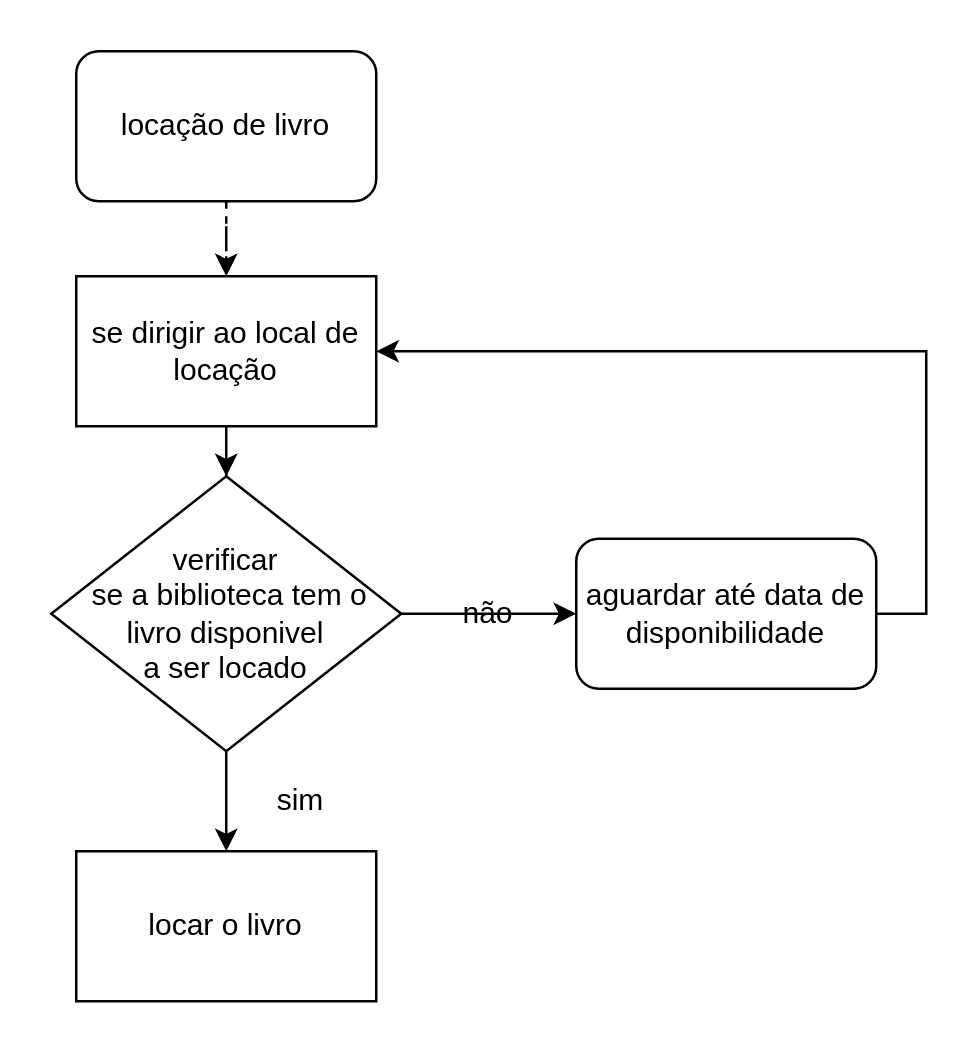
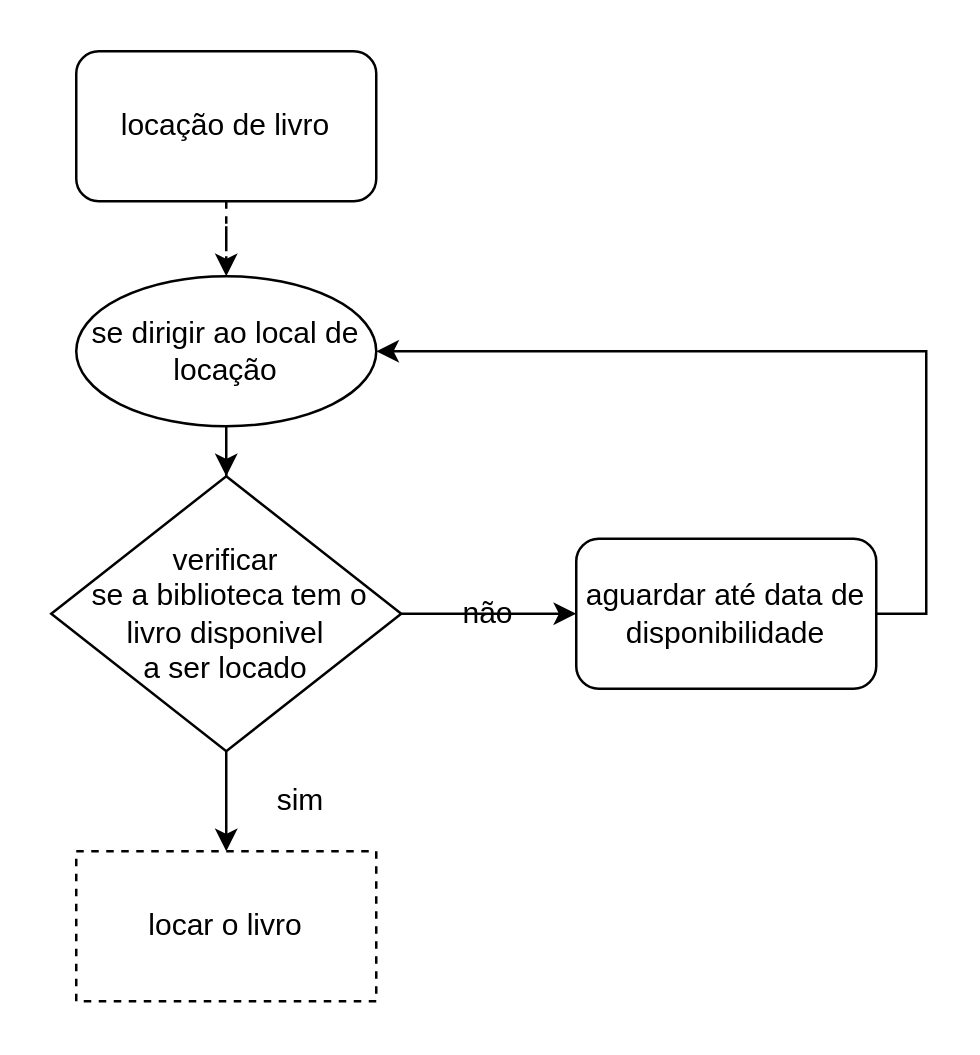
- <mxCell id="8" value="se dirigir ao local de locação" style="rounded=0;whiteSpace=wrap;html=1;" vertex="1" parent="1"><mxGeometry x="30" y="110" width="120" height="60" as="geometry" /></mxCell>
+ <mxCell id="8" value="se dirigir ao local de locação" style="ellipse;whiteSpace=wrap;html=1;" vertex="1" parent="1"><mxGeometry x="30" y="110" width="120" height="60" as="geometry" /></mxCell>
- <mxCell id="13" value="locar o livro" style="rounded=0;whiteSpace=wrap;html=1;" vertex="1" parent="1"><mxGeometry x="30" y="340" width="120" height="60" as="geometry" /></mxCell>
+ <mxCell id="13" value="locar o livro" style="rounded=0;whiteSpace=wrap;html=1;dashed=1;" vertex="1" parent="1"><mxGeometry x="30" y="340" width="120" height="60" as="geometry" /></mxCell>
